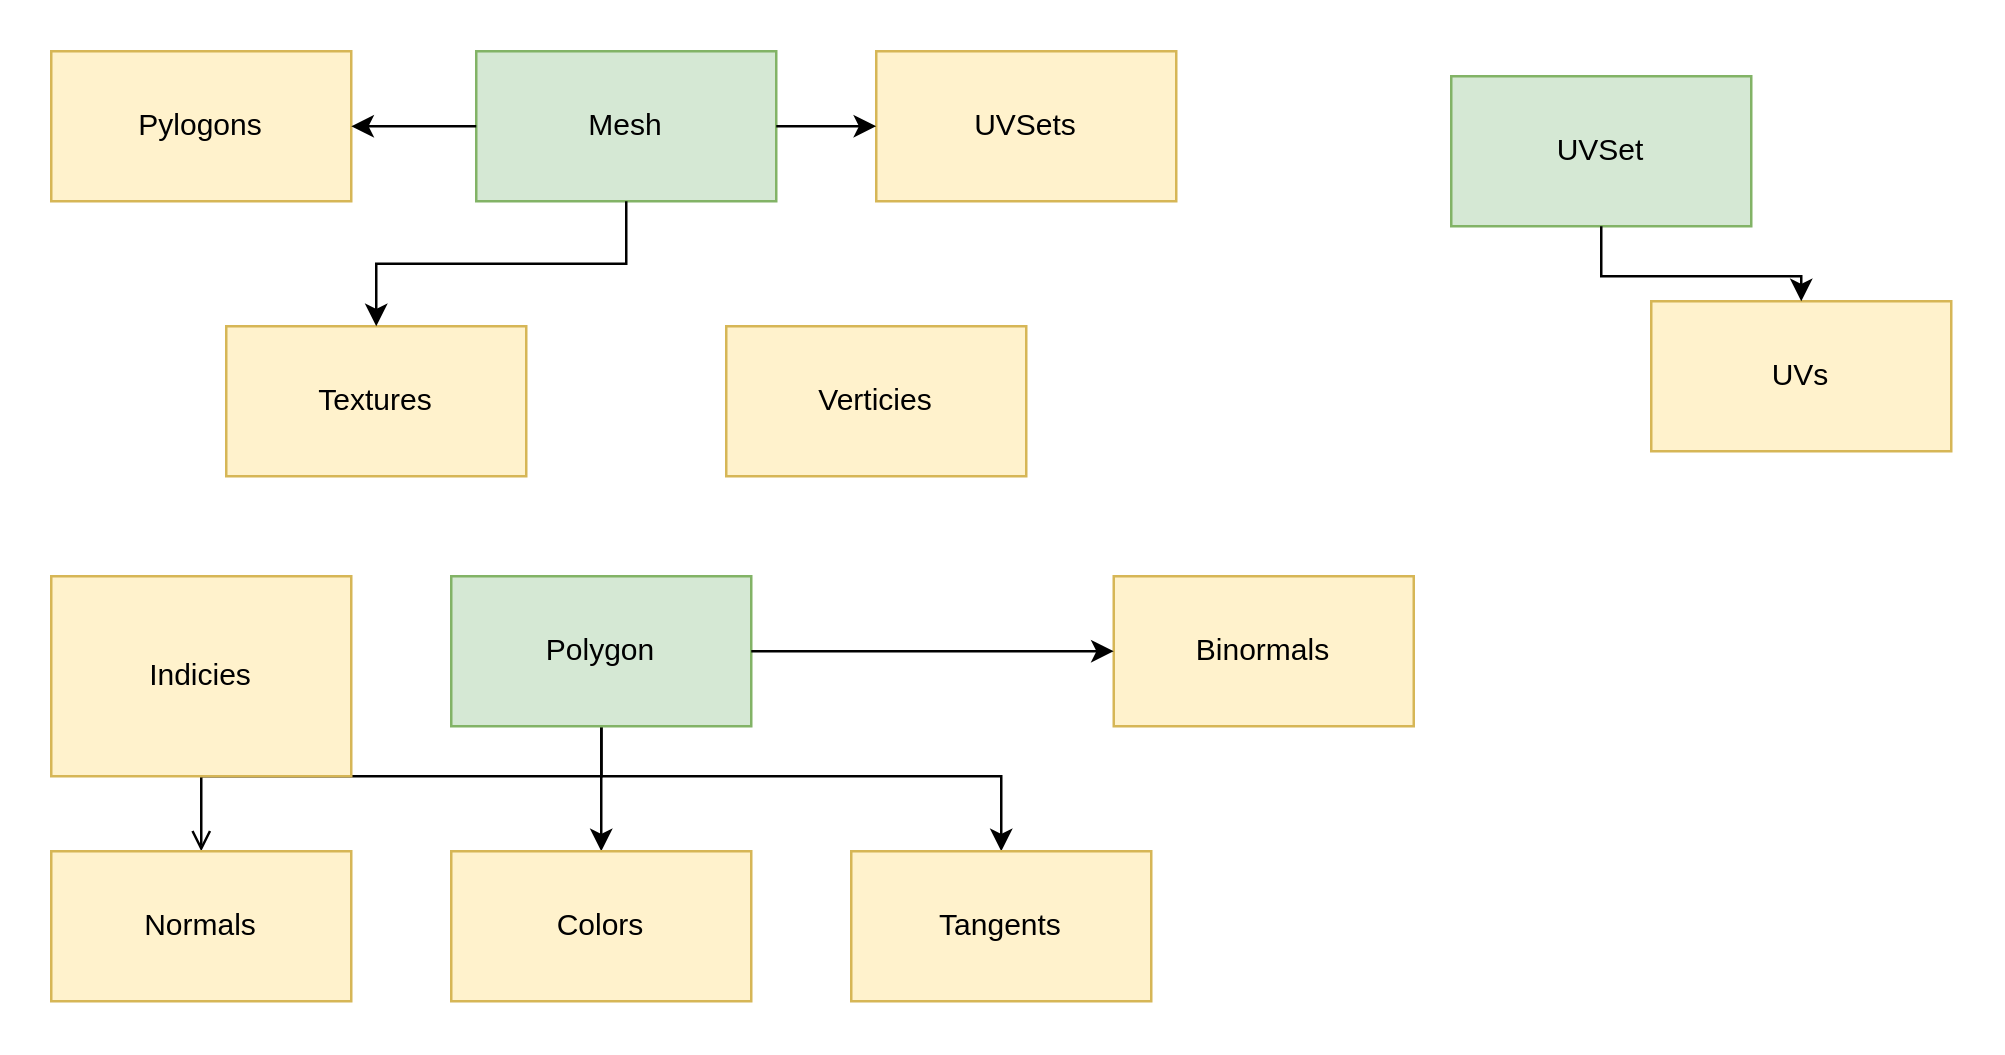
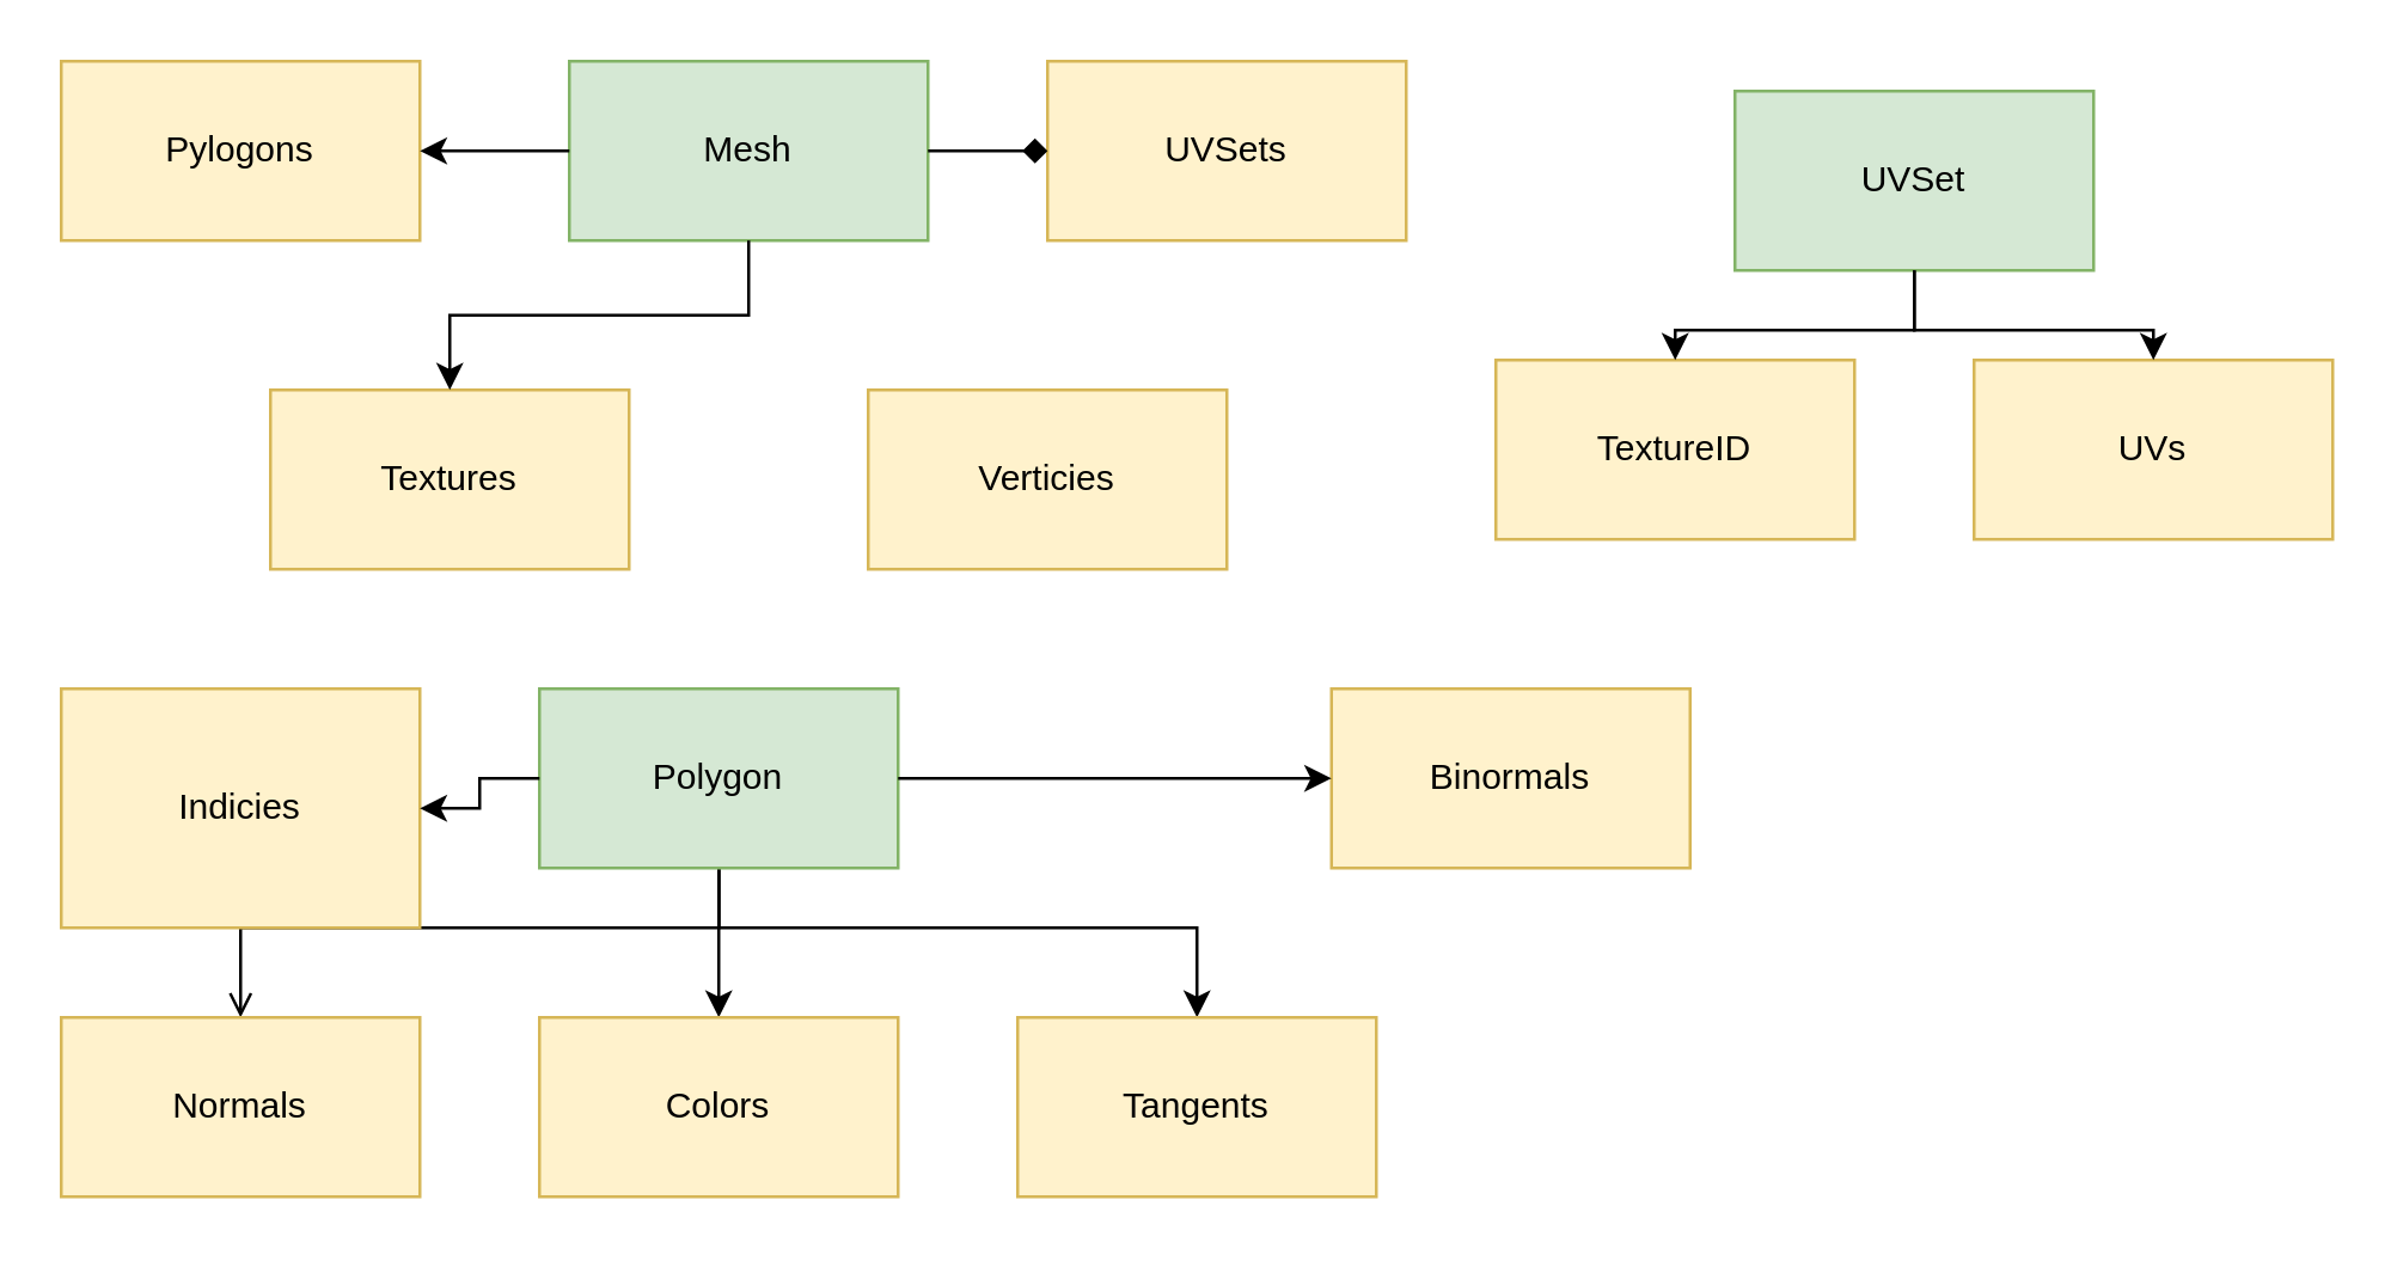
- <mxCell id="10" style="edgeStyle=orthogonalEdgeStyle;rounded=0;orthogonalLoop=1;jettySize=auto;html=1;entryX=0;entryY=0.5;entryDx=0;entryDy=0;" edge="1" parent="2" source="3" target="9"><mxGeometry relative="1" as="geometry" /></mxCell>
+ <mxCell id="10" style="edgeStyle=orthogonalEdgeStyle;rounded=0;orthogonalLoop=1;jettySize=auto;html=1;entryX=0;entryY=0.5;entryDx=0;entryDy=0;endArrow=diamond;" edge="1" parent="2" source="3" target="9"><mxGeometry relative="1" as="geometry" /></mxCell>
+ <mxCell id="14" style="edgeStyle=orthogonalEdgeStyle;rounded=0;orthogonalLoop=1;jettySize=auto;html=1;entryX=0.5;entryY=0;entryDx=0;entryDy=0;" edge="1" parent="11" source="12" target="13"><mxGeometry relative="1" as="geometry" /></mxCell>
+ <mxCell id="13" value="TextureID" style="rounded=0;whiteSpace=wrap;html=1;fillColor=#fff2cc;strokeColor=#d6b656;" vertex="1" parent="11"><mxGeometry y="100" width="120" height="60" as="geometry" /></mxCell>
+ <mxCell id="22" style="edgeStyle=orthogonalEdgeStyle;rounded=0;orthogonalLoop=1;jettySize=auto;html=1;entryX=1;entryY=0.5;entryDx=0;entryDy=0;" edge="1" parent="1" source="20" target="21"><mxGeometry x="40" y="250" as="geometry" /></mxCell>
